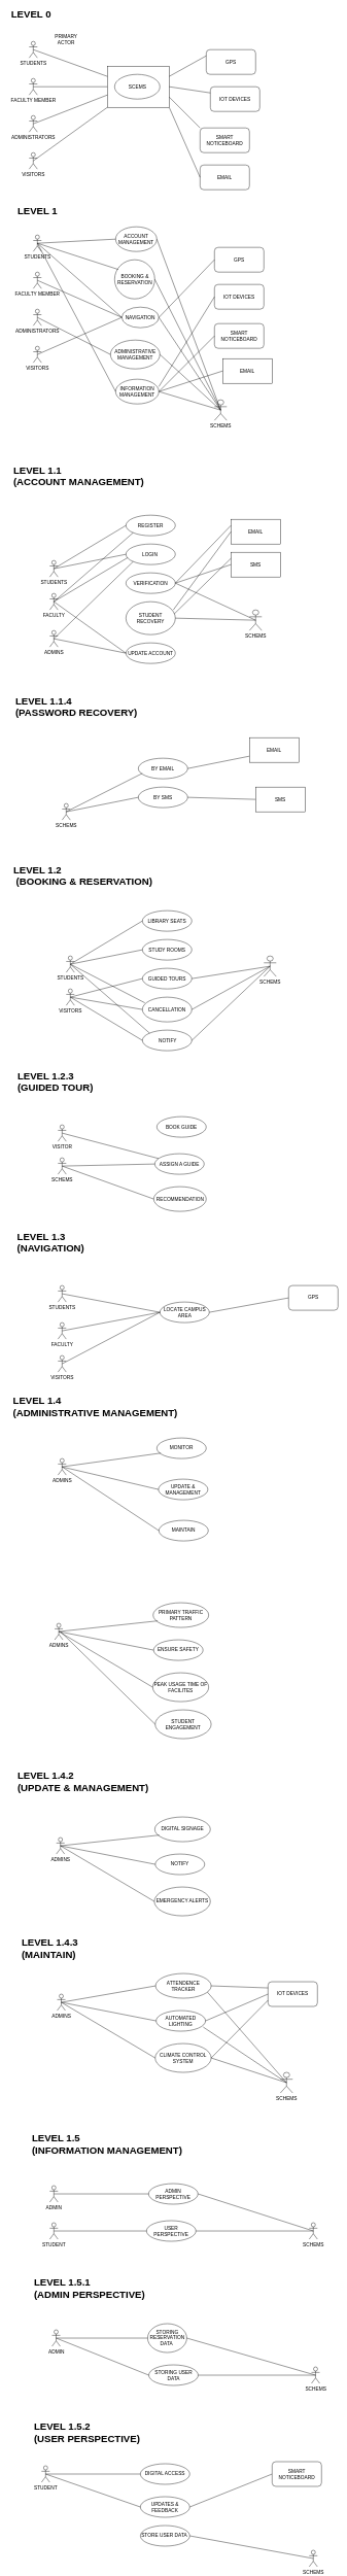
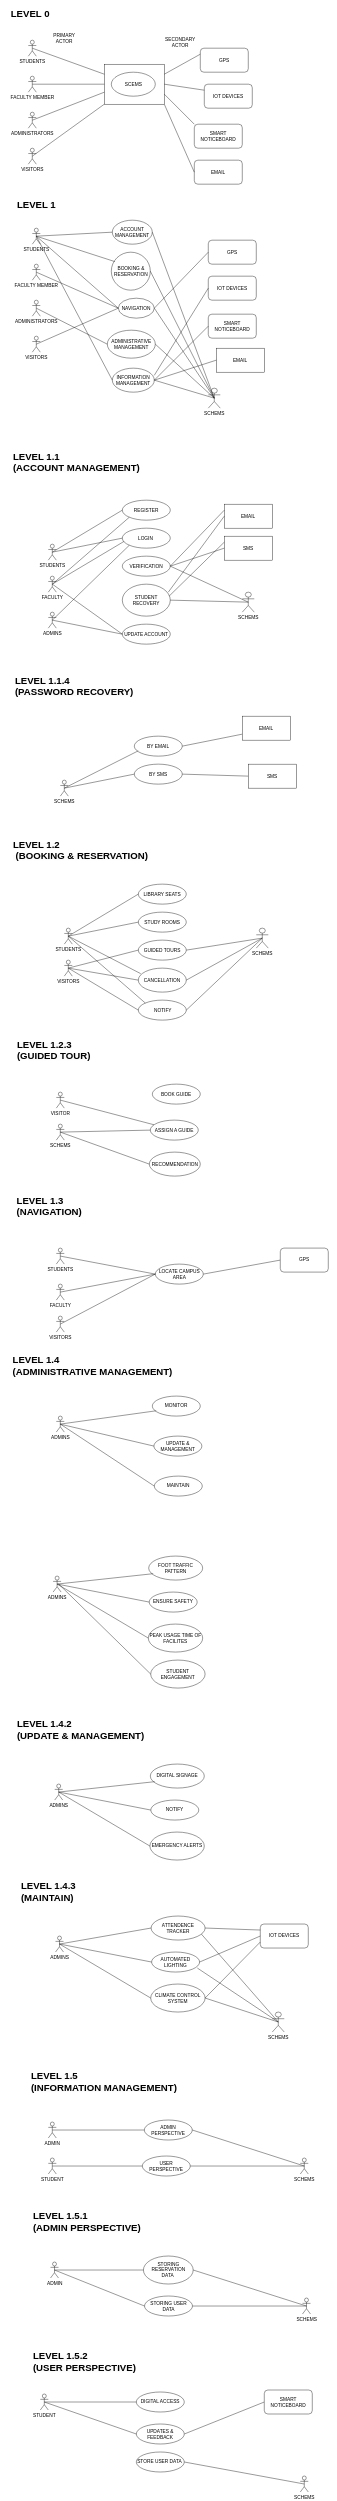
+ <mxCell id="12" value="SECONDARY ACTOR" style="text;strokeColor=none;align=center;fillColor=none;html=1;verticalAlign=middle;whiteSpace=wrap;rounded=0;" parent="1" vertex="1"><mxGeometry x="420" y="90" width="60" height="30" as="geometry" /></mxCell>
- <mxCell id="127" value="PRIMARY TRAFFIC PATTERN" style="ellipse;whiteSpace=wrap;html=1;" vertex="1" parent="1"><mxGeometry x="371" y="3890" width="135" height="60" as="geometry" /></mxCell>
+ <mxCell id="127" value="FOOT TRAFFIC PATTERN" style="ellipse;whiteSpace=wrap;html=1;" vertex="1" parent="1"><mxGeometry x="371" y="3890" width="135" height="60" as="geometry" /></mxCell>
- <mxCell id="181" value="STORING RESERVATION&lt;br&gt;DATA&amp;nbsp;" style="ellipse;whiteSpace=wrap;html=1;" vertex="1" parent="1"><mxGeometry x="357.75" y="5640" width="95" height="70" as="geometry" /></mxCell>
+ <mxCell id="181" value="STORING RESERVATION&lt;br&gt;DATA&amp;nbsp;" style="ellipse;whiteSpace=wrap;html=1;" vertex="1" parent="1"><mxGeometry x="357.75" y="5640" width="124.5" height="70" as="geometry" /></mxCell>
